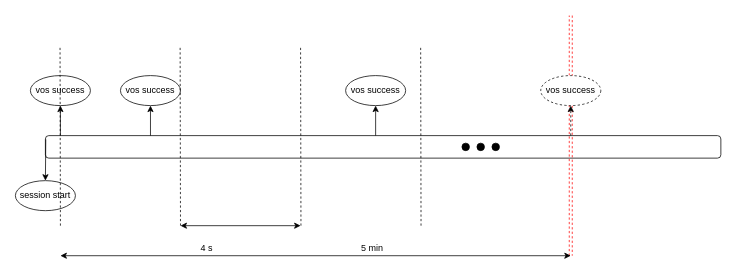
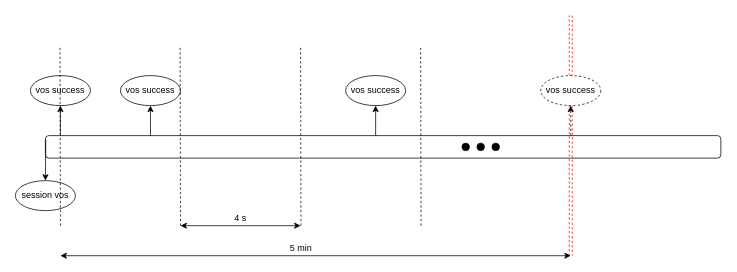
- <mxCell id="4" value="session start" style="ellipse;whiteSpace=wrap;html=1;" vertex="1" parent="1"><mxGeometry x="20" y="240" width="80" height="40" as="geometry" /></mxCell>
+ <mxCell id="4" value="session vos" style="ellipse;whiteSpace=wrap;html=1;" vertex="1" parent="1"><mxGeometry x="20" y="240" width="80" height="40" as="geometry" /></mxCell>
- <mxCell id="20" value="4 s" style="text;html=1;resizable=0;points=[];autosize=1;align=left;verticalAlign=top;spacingTop=-4;" vertex="1" parent="1"><mxGeometry x="265" y="320" width="30" height="20" as="geometry" /></mxCell>
+ <mxCell id="20" value="4 s" style="text;html=1;resizable=0;points=[];autosize=1;align=left;verticalAlign=top;spacingTop=-4;" vertex="1" parent="1"><mxGeometry x="310" y="280" width="30" height="20" as="geometry" /></mxCell>
- <mxCell id="22" value="5 min" style="text;html=1;resizable=0;points=[];autosize=1;align=left;verticalAlign=top;spacingTop=-4;" vertex="1" parent="1"><mxGeometry x="479" y="320" width="40" height="20" as="geometry" /></mxCell>
+ <mxCell id="22" value="5 min" style="text;html=1;resizable=0;points=[];autosize=1;align=left;verticalAlign=top;spacingTop=-4;" vertex="1" parent="1"><mxGeometry x="384" y="320" width="40" height="20" as="geometry" /></mxCell>
